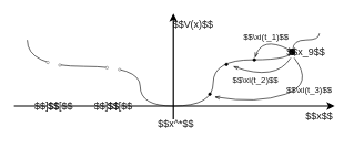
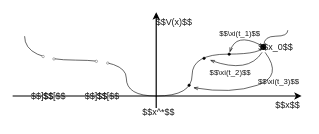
- <mxCell id="15" value="$$x_9$$" style="text;html=1;strokeColor=none;fillColor=none;align=center;verticalAlign=middle;whiteSpace=wrap;rounded=0;fontSize=15;fontColor=#1A1A1A;" vertex="1" parent="1"><mxGeometry x="430" y="63" width="60" height="30" as="geometry" /></mxCell>
+ <mxCell id="15" value="$$x_0$$" style="text;html=1;strokeColor=none;fillColor=none;align=center;verticalAlign=middle;whiteSpace=wrap;rounded=0;fontSize=15;fontColor=#1A1A1A;" vertex="1" parent="1"><mxGeometry x="430" y="63" width="60" height="30" as="geometry" /></mxCell>
